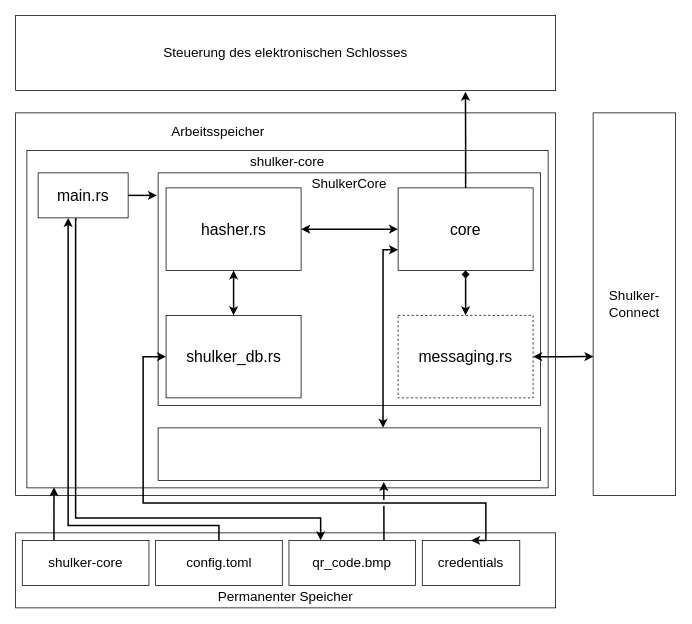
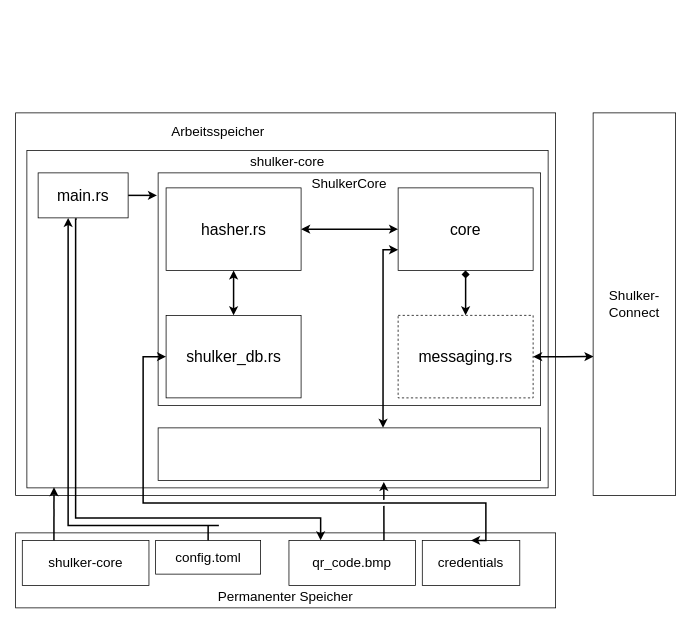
- <mxCell id="26" value="&lt;font style=&quot;font-size: 18px&quot;&gt;Steuerung des elektronischen Schlosses&lt;/font&gt;" style="rounded=0;whiteSpace=wrap;html=1;" vertex="1" parent="1"><mxGeometry x="20" y="20" width="720" height="100" as="geometry" /></mxCell>
- <mxCell id="27" style="edgeStyle=orthogonalEdgeStyle;rounded=0;orthogonalLoop=1;jettySize=auto;html=1;exitX=0.5;exitY=0;exitDx=0;exitDy=0;entryX=0.833;entryY=1.018;entryDx=0;entryDy=0;entryPerimeter=0;startArrow=none;startFill=0;endArrow=classic;endFill=1;strokeWidth=2;" edge="1" parent="1" source="29" target="26"><mxGeometry relative="1" as="geometry" /></mxCell>
- <mxCell id="8" value="&lt;font style=&quot;font-size: 18px&quot;&gt;config.toml&lt;/font&gt;" style="rounded=0;whiteSpace=wrap;html=1;" vertex="1" parent="4"><mxGeometry x="186.667" y="30" width="168.889" height="60" as="geometry" /></mxCell>
+ <mxCell id="8" value="&lt;font style=&quot;font-size: 18px&quot;&gt;config.toml&lt;/font&gt;" style="rounded=0;whiteSpace=wrap;html=1;" vertex="1" parent="4"><mxGeometry x="186.667" y="30" width="140" height="45" as="geometry" /></mxCell>
